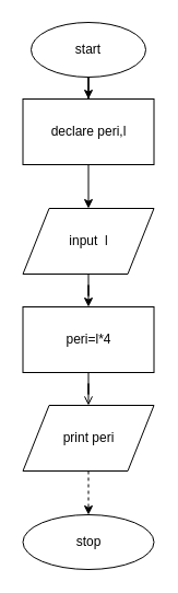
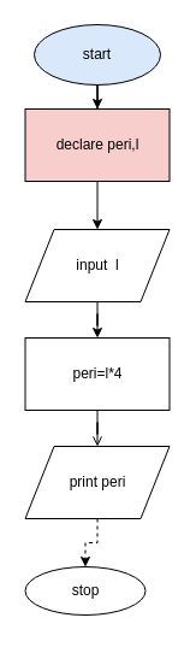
- <mxCell id="3" value="start" style="ellipse;whiteSpace=wrap;html=1;" vertex="1" parent="1"><mxGeometry x="28" width="105" height="50" as="geometry" y="20" /></mxCell>
+ <mxCell id="3" value="start" style="ellipse;whiteSpace=wrap;html=1;fillColor=#dae8fc;" vertex="1" parent="1"><mxGeometry x="28" width="105" height="50" as="geometry" y="20" /></mxCell>
- <mxCell id="5" value="declare peri,l" style="rounded=0;whiteSpace=wrap;html=1;" vertex="1" parent="1"><mxGeometry x="20.5" y="90" width="120" height="60" as="geometry" /></mxCell>
+ <mxCell id="5" value="declare peri,l" style="rounded=0;whiteSpace=wrap;html=1;fillColor=#f8cecc;" vertex="1" parent="1"><mxGeometry x="20.5" y="90" width="120" height="60" as="geometry" /></mxCell>
- <mxCell id="12" value="stop" style="ellipse;whiteSpace=wrap;html=1;" vertex="1" parent="1"><mxGeometry x="20.5" y="470" width="120" height="50" as="geometry" /></mxCell>
+ <mxCell id="12" value="stop" style="ellipse;whiteSpace=wrap;html=1;" vertex="1" parent="1"><mxGeometry x="20.5" y="470" width="100" height="40" as="geometry" /></mxCell>
